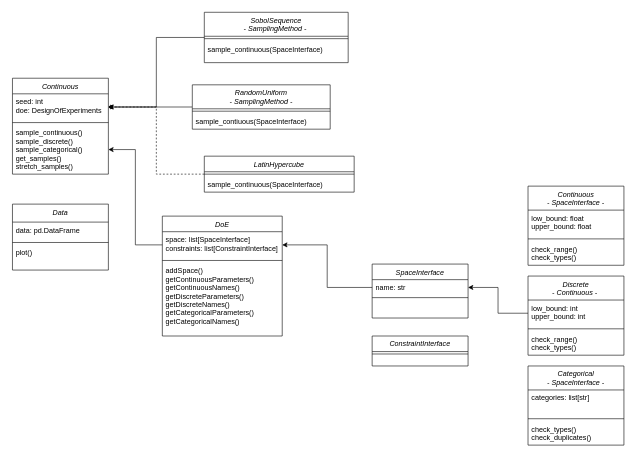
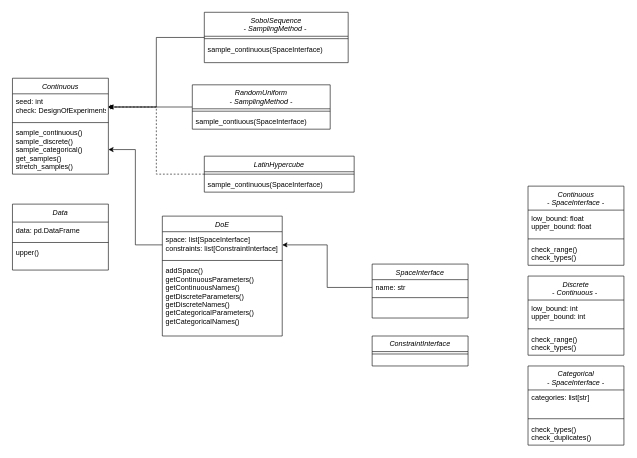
- <mxCell id="3" value="seed: int&#10;doe: DesignOfExperiments" style="text;align=left;verticalAlign=top;spacingLeft=4;spacingRight=4;overflow=hidden;rotatable=0;points=[[0,0.5],[1,0.5]];portConstraint=eastwest;rounded=0;shadow=0;html=0;" parent="2" vertex="1"><mxGeometry y="26" width="160" height="44" as="geometry" /></mxCell>
+ <mxCell id="3" value="seed: int&#10;check: DesignOfExperiments" style="text;align=left;verticalAlign=top;spacingLeft=4;spacingRight=4;overflow=hidden;rotatable=0;points=[[0,0.5],[1,0.5]];portConstraint=eastwest;rounded=0;shadow=0;html=0;" parent="2" vertex="1"><mxGeometry y="26" width="160" height="44" as="geometry" /></mxCell>
- <mxCell id="45" value="plot()" style="text;align=left;verticalAlign=top;spacingLeft=4;spacingRight=4;overflow=hidden;rotatable=0;points=[[0,0.5],[1,0.5]];portConstraint=eastwest;" parent="42" vertex="1"><mxGeometry y="68" width="160" height="28" as="geometry" /></mxCell>
+ <mxCell id="45" value="upper()" style="text;align=left;verticalAlign=top;spacingLeft=4;spacingRight=4;overflow=hidden;rotatable=0;points=[[0,0.5],[1,0.5]];portConstraint=eastwest;" parent="42" vertex="1"><mxGeometry y="68" width="160" height="28" as="geometry" /></mxCell>
- <mxCell id="33" style="edgeStyle=orthogonalEdgeStyle;rounded=0;orthogonalLoop=1;jettySize=auto;html=1;exitX=0;exitY=0.5;exitDx=0;exitDy=0;entryX=1;entryY=0.5;entryDx=0;entryDy=0;" parent="1" source="26" target="19" edge="1"><mxGeometry relative="1" as="geometry" /></mxCell>
